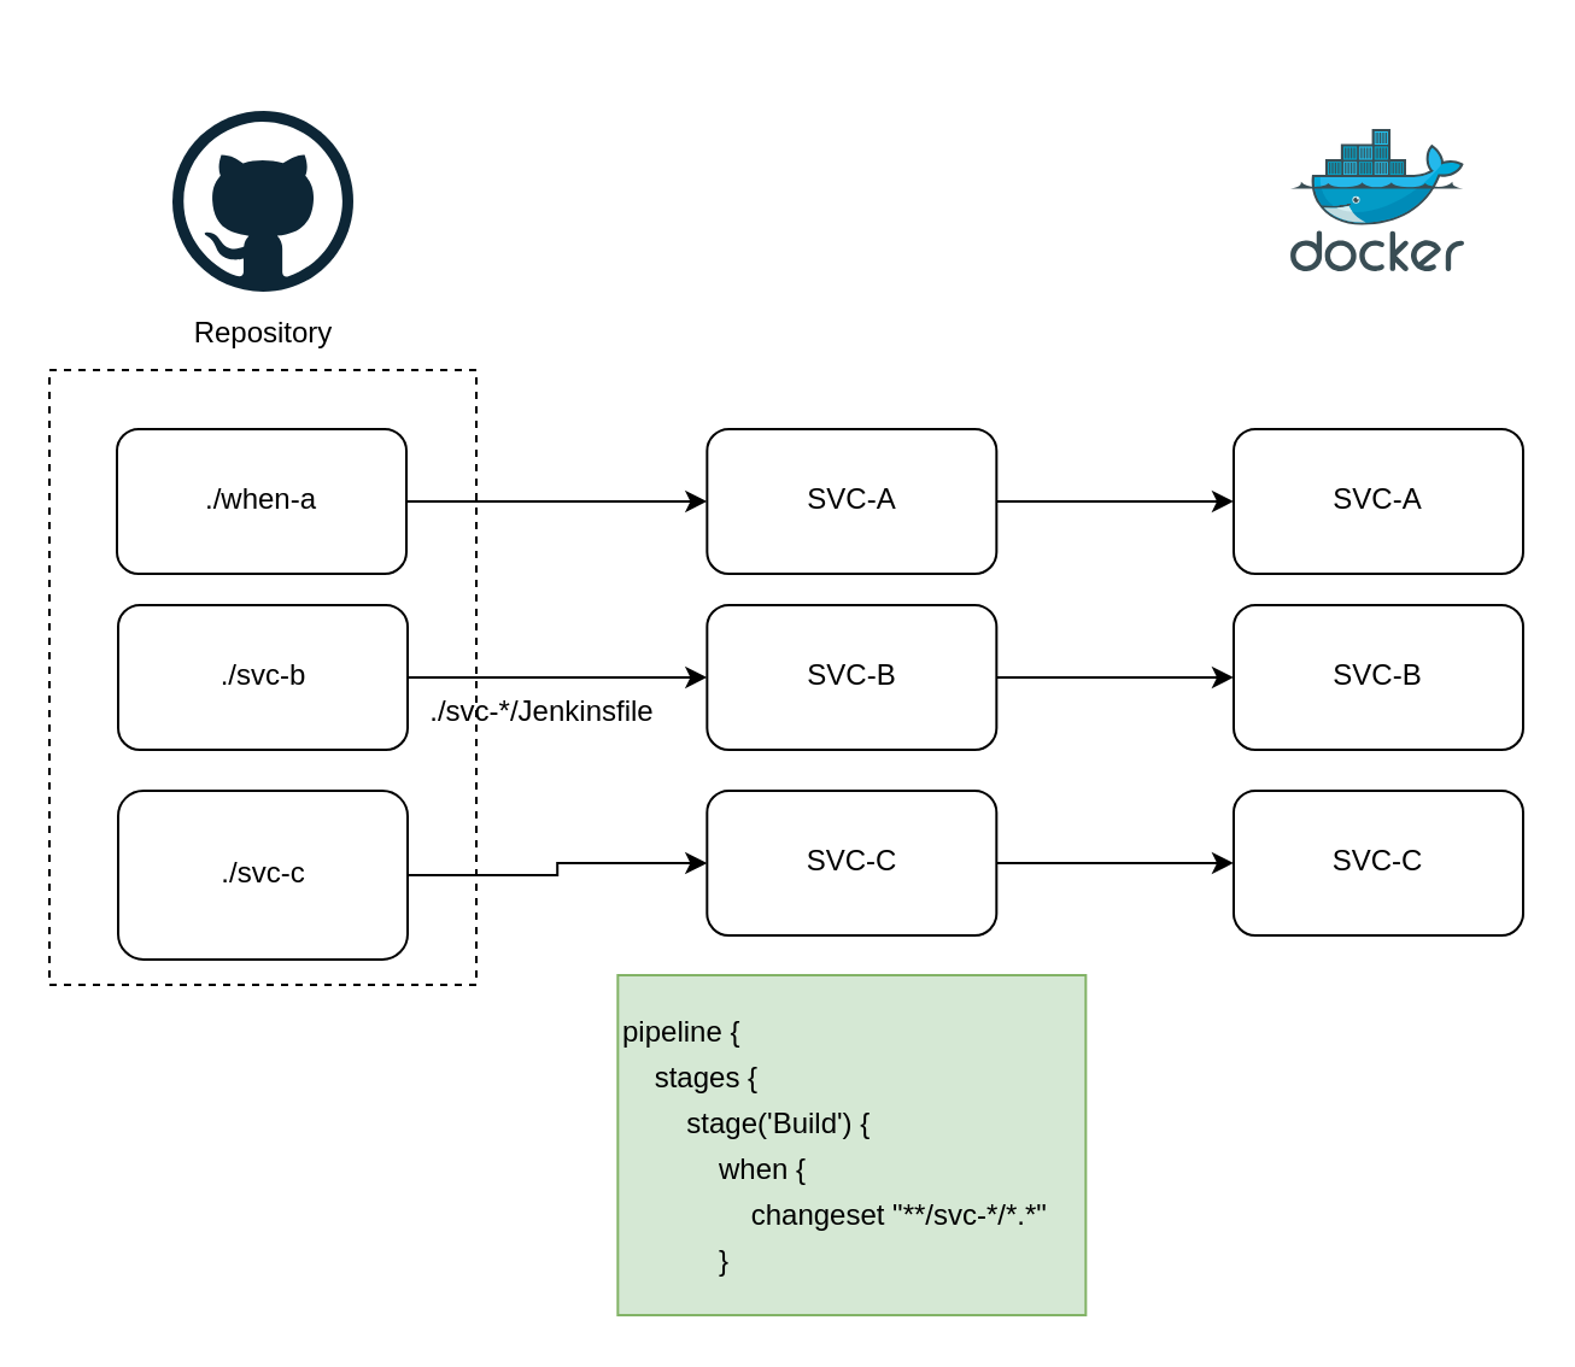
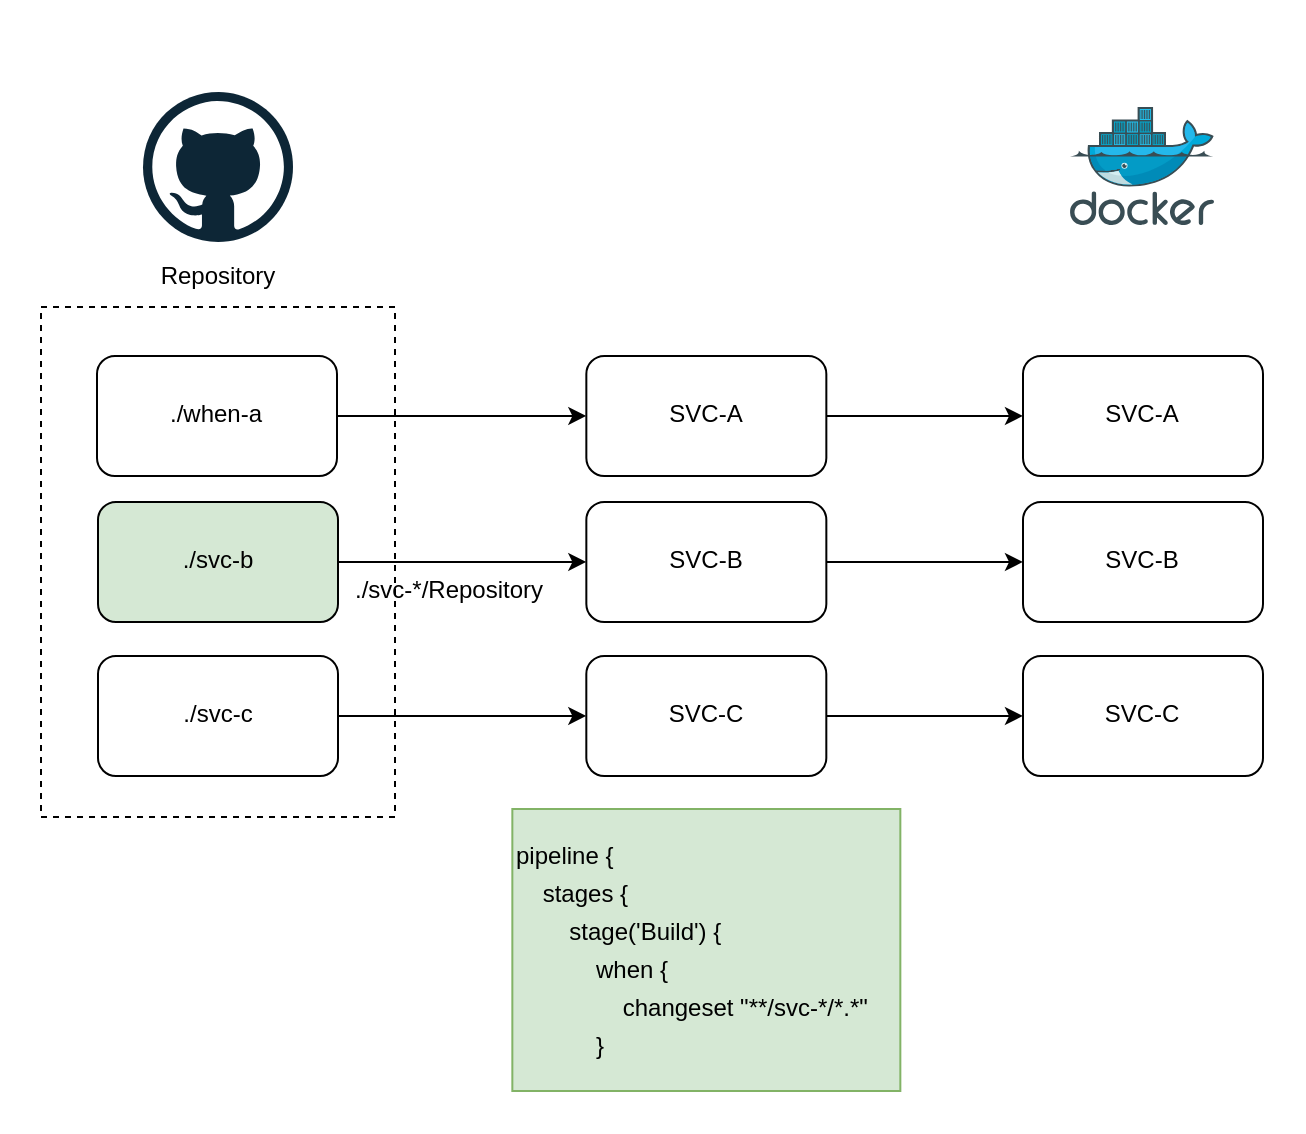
- <mxCell id="7" value="./svc-b" style="rounded=1;whiteSpace=wrap;html=1;" parent="1" vertex="1"><mxGeometry x="48.5" y="250.48" width="120" height="60" as="geometry" /></mxCell>
+ <mxCell id="7" value="./svc-b" style="rounded=1;whiteSpace=wrap;html=1;fillColor=#d5e8d4;" parent="1" vertex="1"><mxGeometry x="48.5" y="250.48" width="120" height="60" as="geometry" /></mxCell>
- <mxCell id="22" value="./svc-*/Jenkinsfile" style="text;html=1;align=center;verticalAlign=middle;whiteSpace=wrap;rounded=0;" parent="1" vertex="1"><mxGeometry x="164" y="280.48" width="121" height="30" as="geometry" /></mxCell>
+ <mxCell id="22" value="./svc-*/Repository" style="text;html=1;align=center;verticalAlign=middle;whiteSpace=wrap;rounded=0;" parent="1" vertex="1"><mxGeometry x="164" y="280.48" width="121" height="30" as="geometry" /></mxCell>
- <mxCell id="9" value="./svc-c" style="rounded=1;whiteSpace=wrap;html=1;" parent="1" vertex="1"><mxGeometry x="48.5" y="327.48" width="120" height="70" as="geometry" /></mxCell>
+ <mxCell id="9" value="./svc-c" style="rounded=1;whiteSpace=wrap;html=1;" parent="1" vertex="1"><mxGeometry x="48.5" y="327.48" width="120" height="60" as="geometry" /></mxCell>
